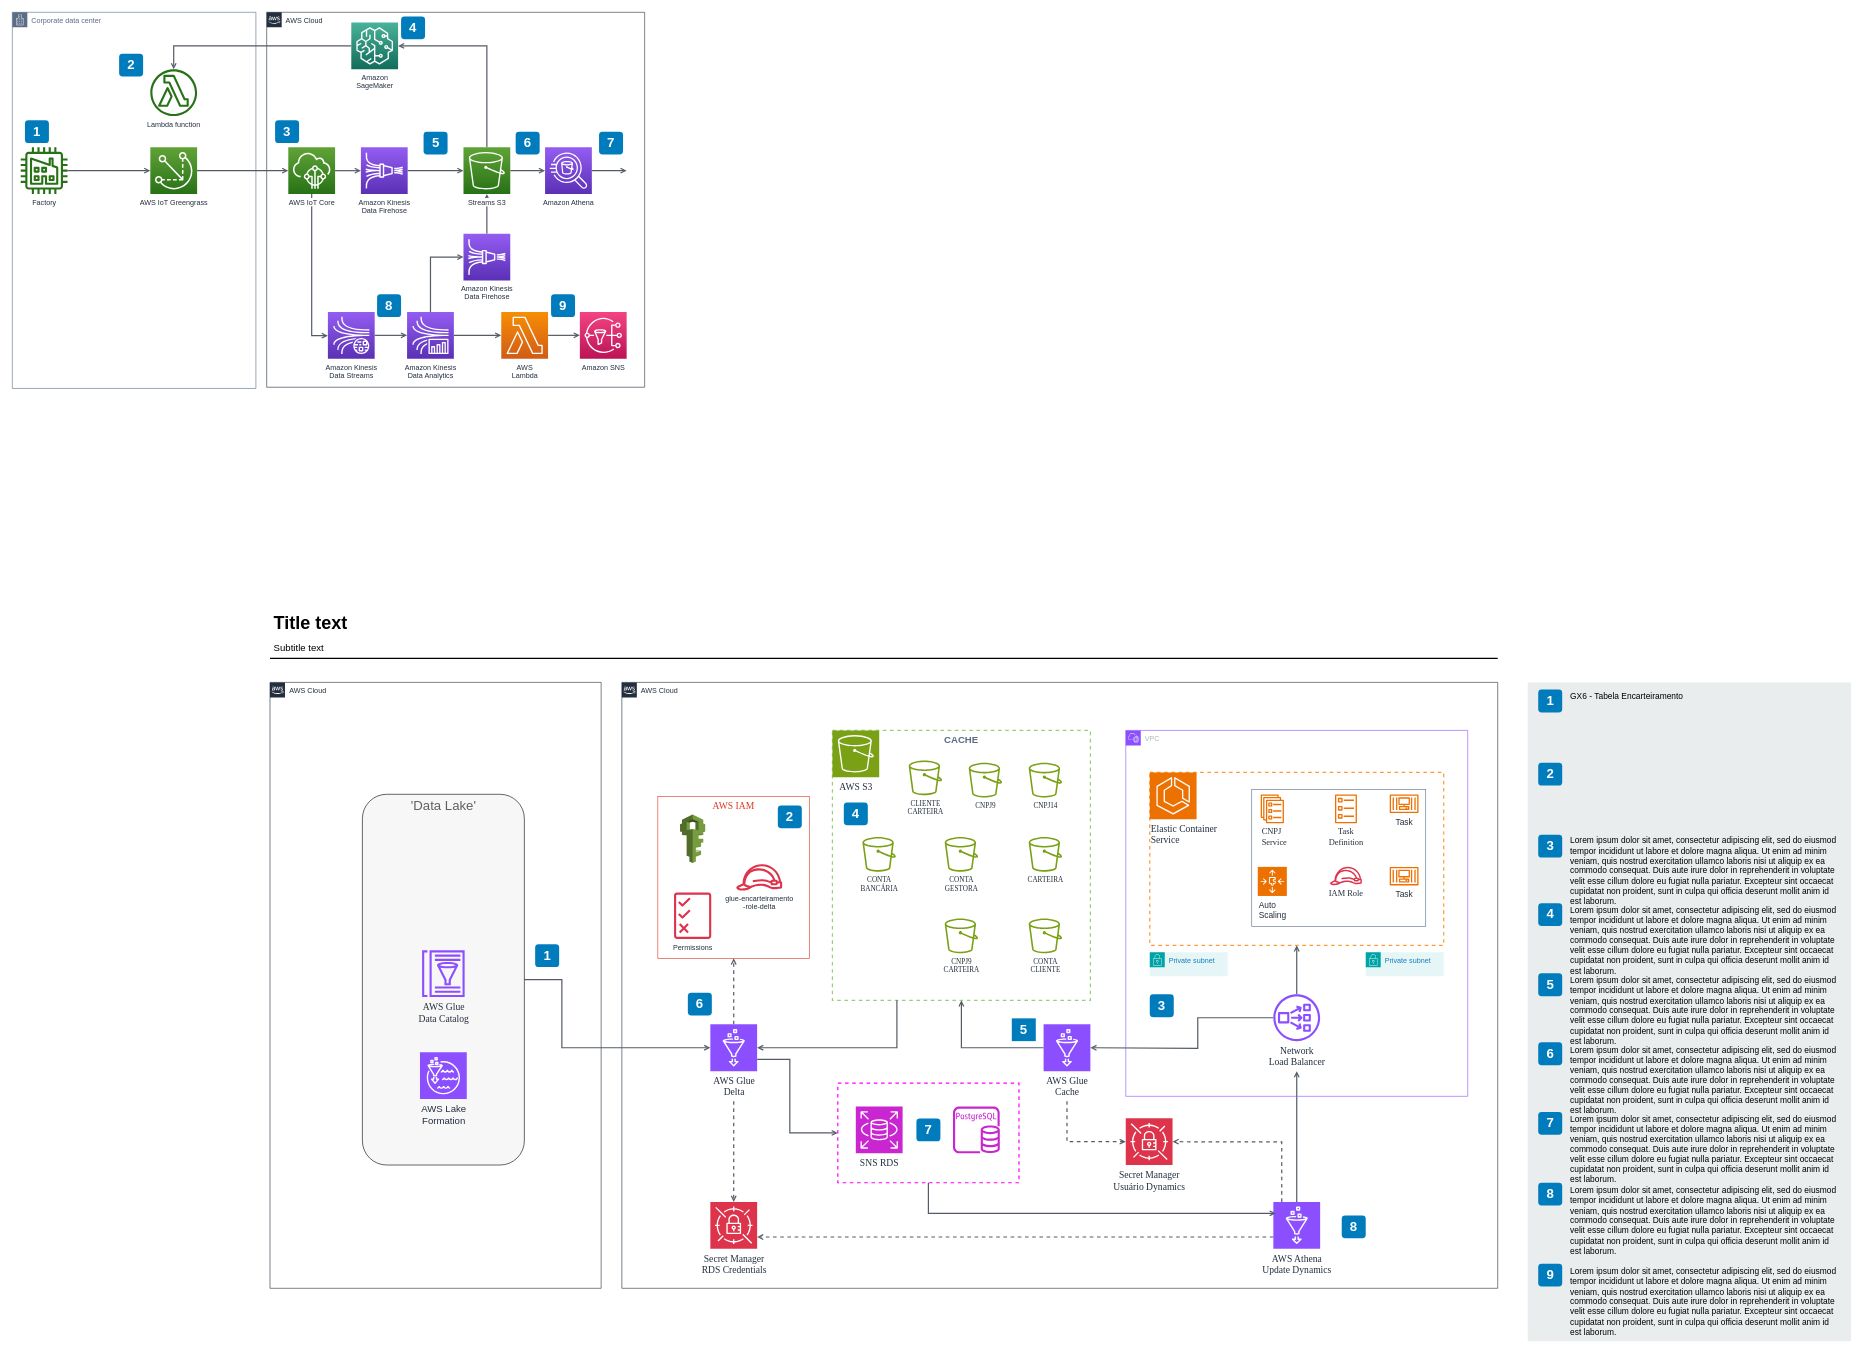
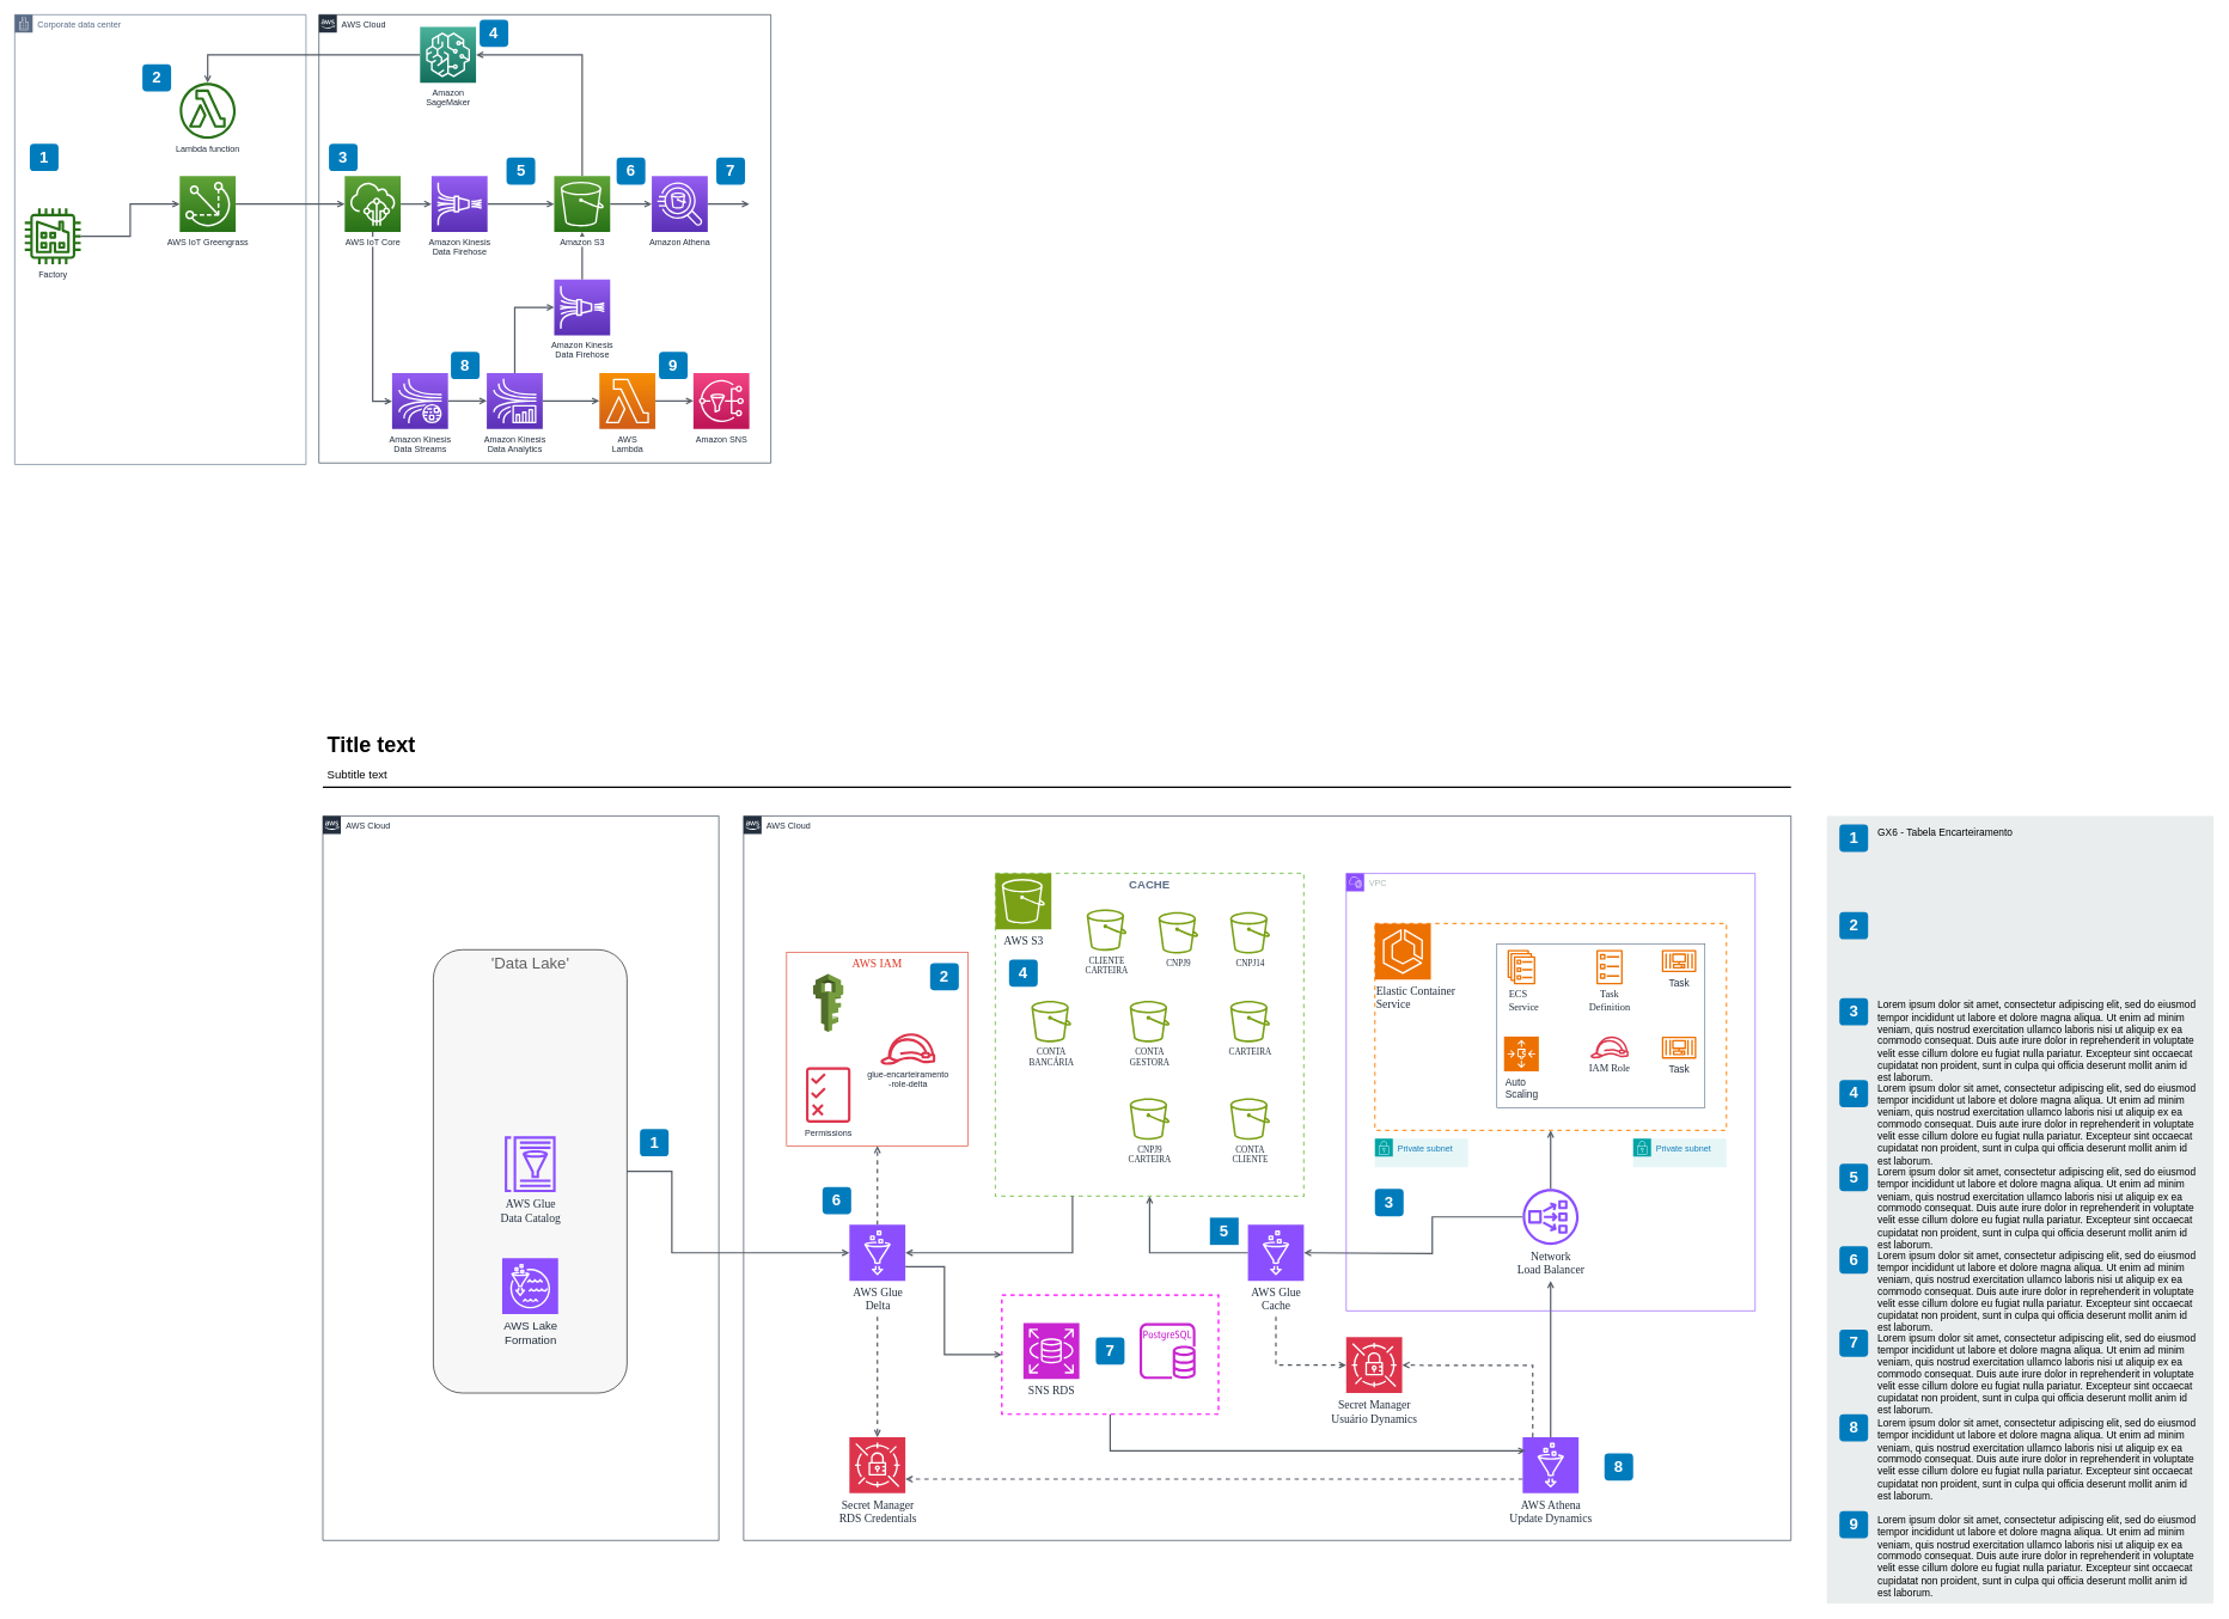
- <mxCell id="38" value="Factory" style="outlineConnect=0;fontColor=#232F3E;gradientColor=none;fillColor=#277116;strokeColor=none;dashed=0;verticalLabelPosition=bottom;verticalAlign=top;align=center;html=1;fontSize=12;fontStyle=0;aspect=fixed;pointerEvents=1;shape=mxgraph.aws4.factory;" vertex="1" parent="1"><mxGeometry x="34" y="245" width="78" height="78" as="geometry" /></mxCell>
+ <mxCell id="38" value="Factory" style="outlineConnect=0;fontColor=#232F3E;gradientColor=none;fillColor=#277116;strokeColor=none;dashed=0;verticalLabelPosition=bottom;verticalAlign=top;align=center;html=1;fontSize=12;fontStyle=0;aspect=fixed;pointerEvents=1;shape=mxgraph.aws4.factory;" vertex="1" parent="1"><mxGeometry x="34" y="290" width="78" height="78" as="geometry" /></mxCell>
- <mxCell id="47" value="Streams S3" style="outlineConnect=0;fontColor=#232F3E;gradientColor=#60A337;gradientDirection=north;fillColor=#277116;strokeColor=#ffffff;dashed=0;verticalLabelPosition=bottom;verticalAlign=top;align=center;html=1;fontSize=12;fontStyle=0;aspect=fixed;shape=mxgraph.aws4.resourceIcon;resIcon=mxgraph.aws4.s3;labelBackgroundColor=#ffffff;" vertex="1" parent="1"><mxGeometry x="772" y="245" width="78" height="78" as="geometry" /></mxCell>
+ <mxCell id="47" value="Amazon S3" style="outlineConnect=0;fontColor=#232F3E;gradientColor=#60A337;gradientDirection=north;fillColor=#277116;strokeColor=#ffffff;dashed=0;verticalLabelPosition=bottom;verticalAlign=top;align=center;html=1;fontSize=12;fontStyle=0;aspect=fixed;shape=mxgraph.aws4.resourceIcon;resIcon=mxgraph.aws4.s3;labelBackgroundColor=#ffffff;" vertex="1" parent="1"><mxGeometry x="772" y="245" width="78" height="78" as="geometry" /></mxCell>
- <mxCell id="107" value="CNPJ&lt;div&gt;Service&lt;/div&gt;" style="sketch=0;outlineConnect=0;fontColor=#232F3E;gradientColor=none;fillColor=#ED7100;strokeColor=none;dashed=0;verticalLabelPosition=bottom;verticalAlign=top;align=left;html=1;fontSize=14;fontStyle=0;aspect=fixed;pointerEvents=1;shape=mxgraph.aws4.ecs_service;fontFamily=Tahoma;container=0;" vertex="1" parent="99"><mxGeometry x="224.75" y="106.75" width="39" height="48" as="geometry" /></mxCell>
+ <mxCell id="107" value="ECS&lt;div&gt;Service&lt;/div&gt;" style="sketch=0;outlineConnect=0;fontColor=#232F3E;gradientColor=none;fillColor=#ED7100;strokeColor=none;dashed=0;verticalLabelPosition=bottom;verticalAlign=top;align=left;html=1;fontSize=14;fontStyle=0;aspect=fixed;pointerEvents=1;shape=mxgraph.aws4.ecs_service;fontFamily=Tahoma;container=0;" vertex="1" parent="99"><mxGeometry x="224.75" y="106.75" width="39" height="48" as="geometry" /></mxCell>
